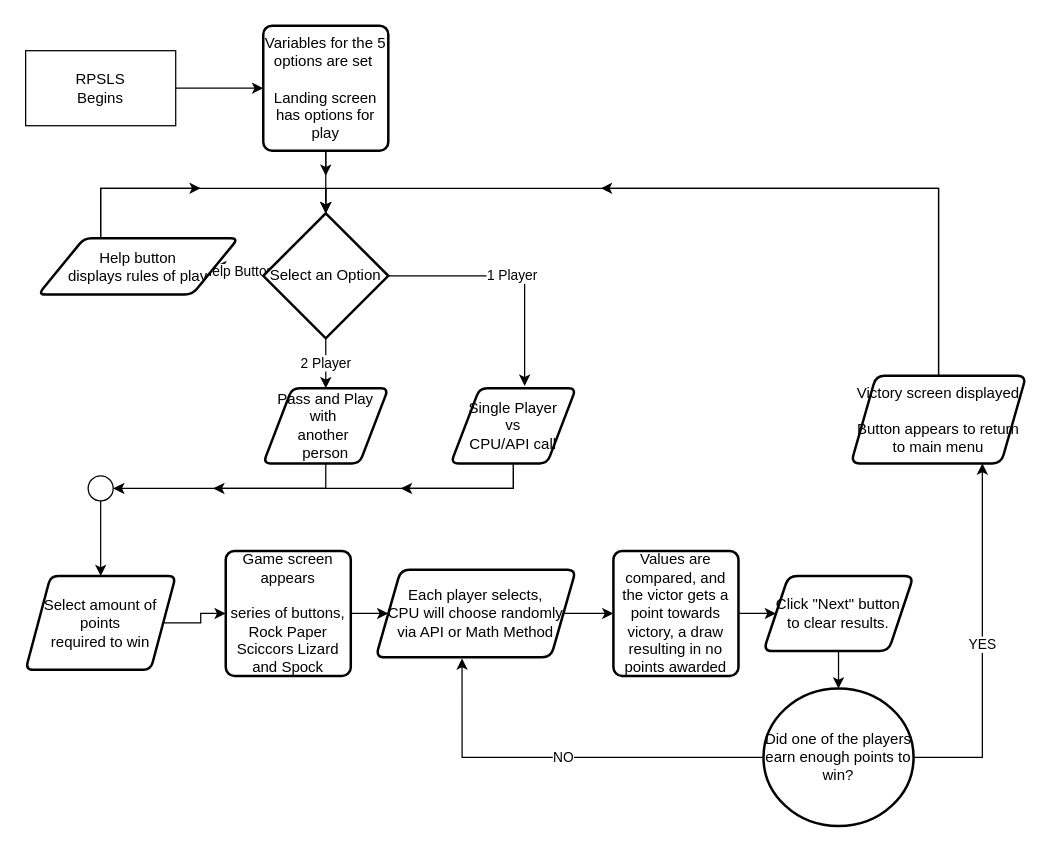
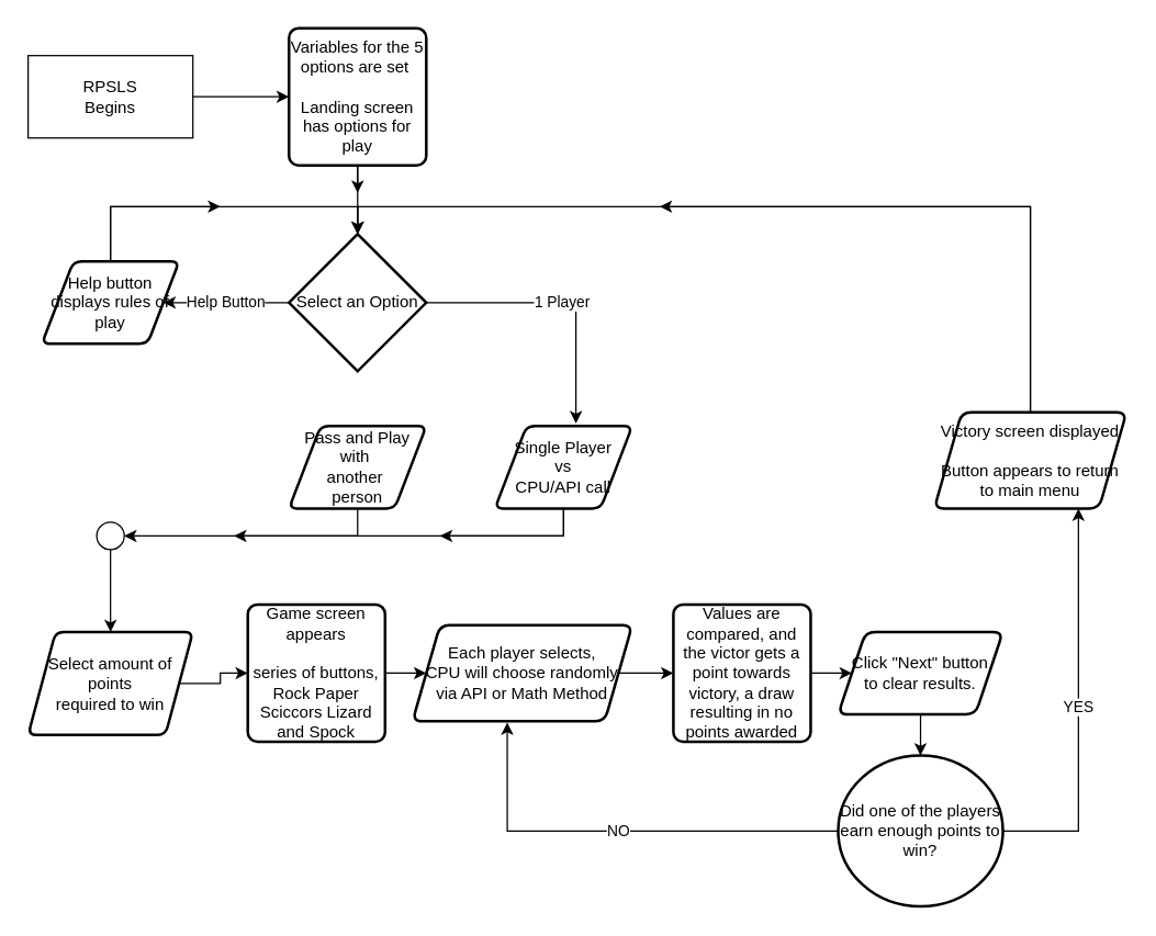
- <mxCell id="18" value="Help button&lt;br&gt;displays rules of play" style="shape=parallelogram;html=1;strokeWidth=2;perimeter=parallelogramPerimeter;whiteSpace=wrap;rounded=1;arcSize=12;size=0.23;" vertex="1" parent="1"><mxGeometry x="30" y="190" width="160" height="45" as="geometry" /></mxCell>
+ <mxCell id="18" value="Help button&lt;br&gt;displays rules of play" style="shape=parallelogram;html=1;strokeWidth=2;perimeter=parallelogramPerimeter;whiteSpace=wrap;rounded=1;arcSize=12;size=0.23;" vertex="1" parent="1"><mxGeometry x="30" y="190" width="100" height="60" as="geometry" /></mxCell>
- <mxCell id="9" value="2 Player" style="edgeStyle=orthogonalEdgeStyle;rounded=0;orthogonalLoop=1;jettySize=auto;html=1;entryX=0.5;entryY=0;entryDx=0;entryDy=0;" edge="1" parent="1" source="10" target="12"><mxGeometry relative="1" as="geometry" /></mxCell>
